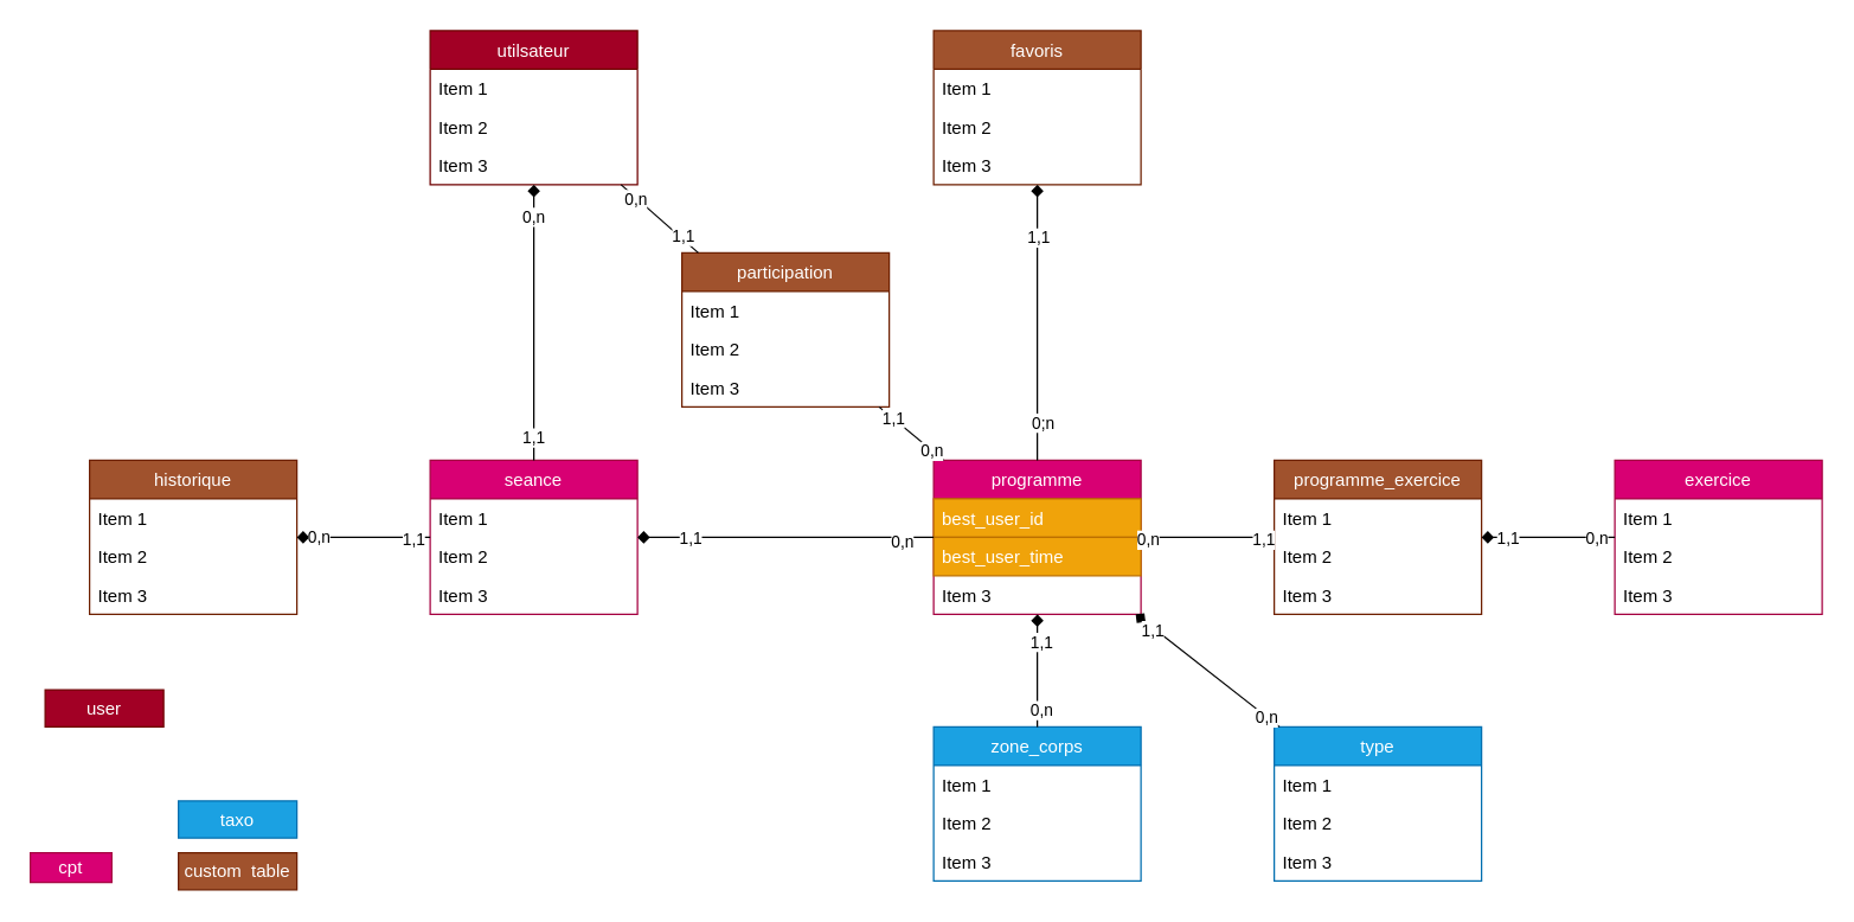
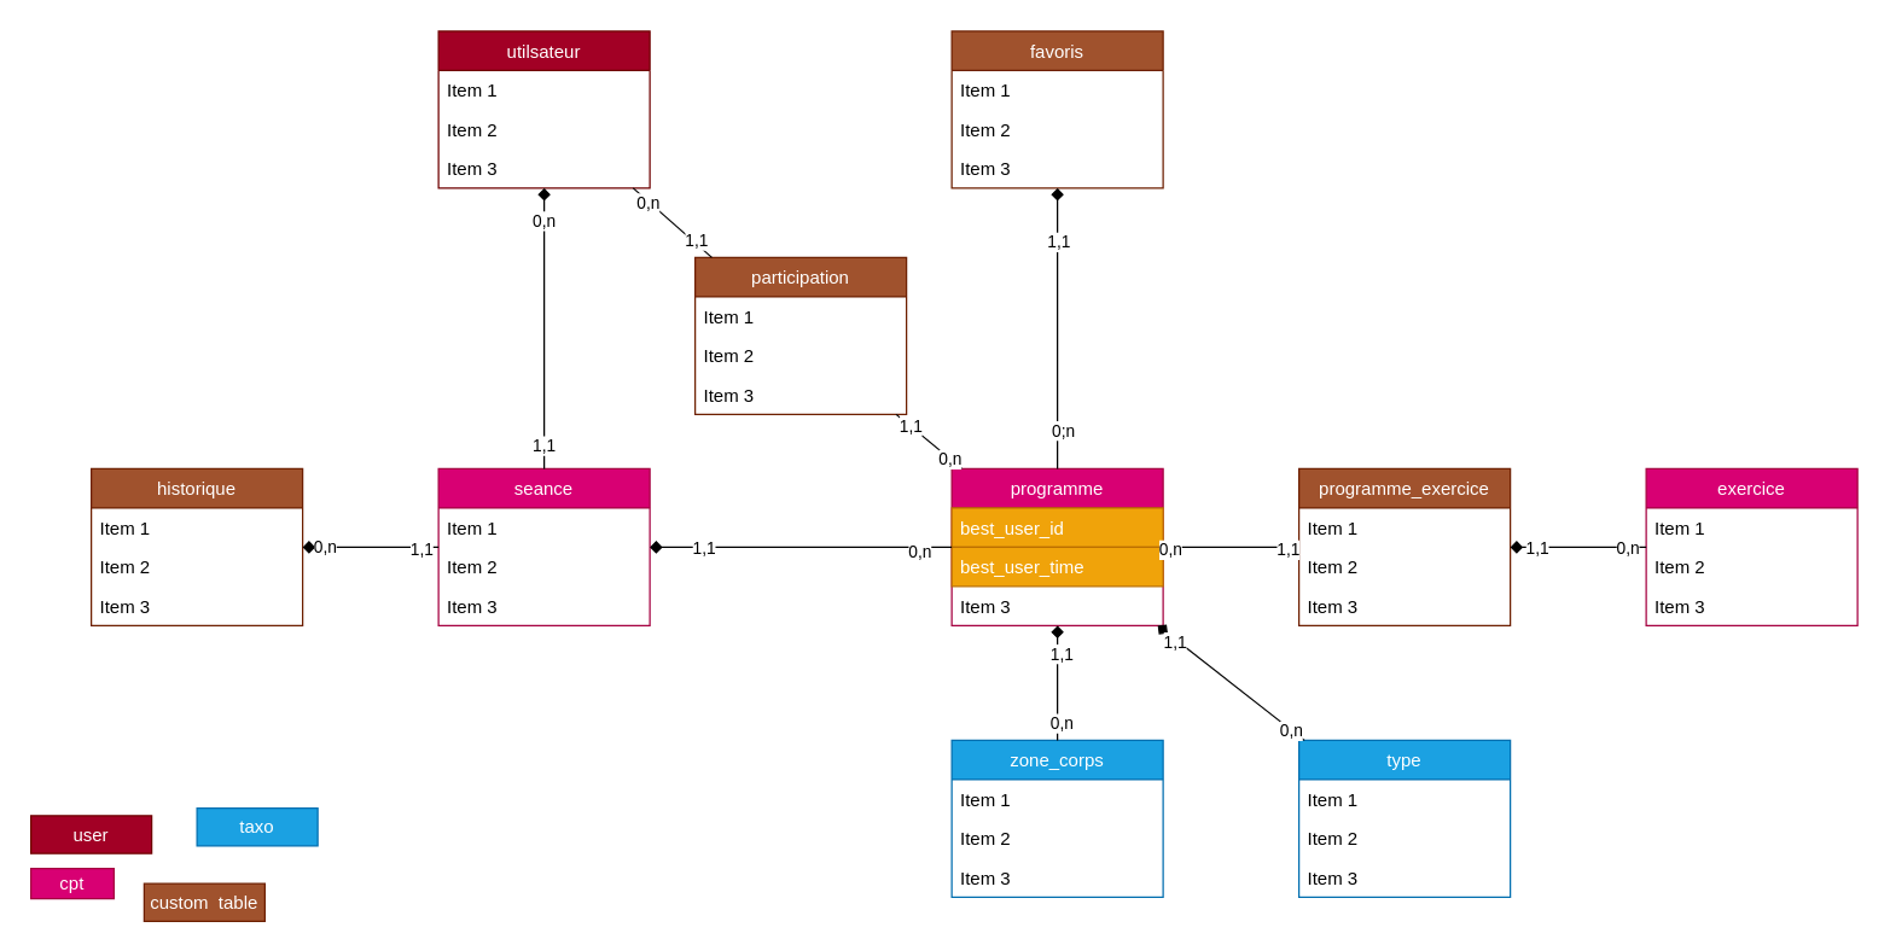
- <mxCell id="53" value="user" style="rounded=0;whiteSpace=wrap;html=1;fillColor=#a20025;strokeColor=#6F0000;fontColor=#ffffff;" parent="1" vertex="1"><mxGeometry x="30" y="465" width="80" height="25" as="geometry" /></mxCell>
+ <mxCell id="53" value="user" style="rounded=0;whiteSpace=wrap;html=1;fillColor=#a20025;strokeColor=#6F0000;fontColor=#ffffff;" parent="1" vertex="1"><mxGeometry x="20" y="540" width="80" height="25" as="geometry" /></mxCell>
- <mxCell id="54" value="taxo" style="rounded=0;whiteSpace=wrap;html=1;fillColor=#1ba1e2;strokeColor=#006EAF;fontColor=#ffffff;" parent="1" vertex="1"><mxGeometry x="120" y="540" width="80" height="25" as="geometry" /></mxCell>
+ <mxCell id="54" value="taxo" style="rounded=0;whiteSpace=wrap;html=1;fillColor=#1ba1e2;strokeColor=#006EAF;fontColor=#ffffff;" parent="1" vertex="1"><mxGeometry x="130" y="535" width="80" height="25" as="geometry" /></mxCell>
- <mxCell id="55" value="custom&amp;nbsp; table" style="rounded=0;whiteSpace=wrap;html=1;fillColor=#a0522d;strokeColor=#6D1F00;fontColor=#ffffff;" parent="1" vertex="1"><mxGeometry x="120" y="575" width="80" height="25" as="geometry" /></mxCell>
+ <mxCell id="55" value="custom&amp;nbsp; table" style="rounded=0;whiteSpace=wrap;html=1;fillColor=#a0522d;strokeColor=#6D1F00;fontColor=#ffffff;" parent="1" vertex="1"><mxGeometry x="95" y="585" width="80" height="25" as="geometry" /></mxCell>
